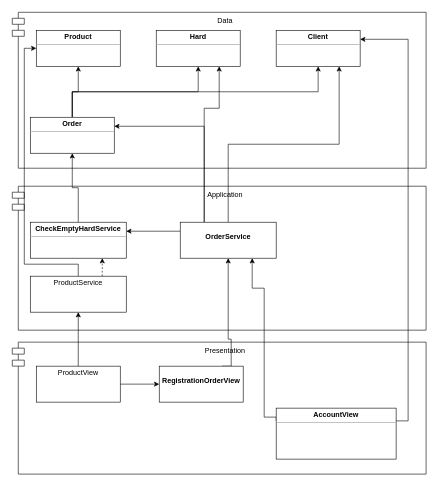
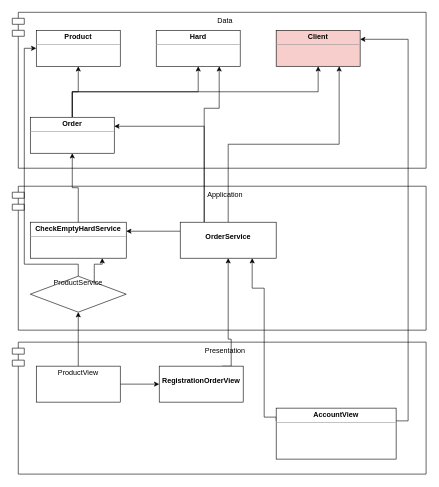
- <mxCell id="7" value="&lt;p style=&quot;margin:0px;margin-top:4px;text-align:center;&quot;&gt;&lt;b&gt;Client&lt;/b&gt;&lt;/p&gt;&lt;hr size=&quot;1&quot;&gt;&lt;div style=&quot;height:2px;&quot;&gt;&lt;/div&gt;" style="verticalAlign=top;align=left;overflow=fill;fontSize=12;fontFamily=Helvetica;html=1;whiteSpace=wrap;" vertex="1" parent="1"><mxGeometry x="460" y="50" width="140" height="60" as="geometry" /></mxCell>
+ <mxCell id="7" value="&lt;p style=&quot;margin:0px;margin-top:4px;text-align:center;&quot;&gt;&lt;b&gt;Client&lt;/b&gt;&lt;/p&gt;&lt;hr size=&quot;1&quot;&gt;&lt;div style=&quot;height:2px;&quot;&gt;&lt;/div&gt;" style="verticalAlign=top;align=left;overflow=fill;fontSize=12;fontFamily=Helvetica;html=1;whiteSpace=wrap;fillColor=#f8cecc;" vertex="1" parent="1"><mxGeometry x="460" y="50" width="140" height="60" as="geometry" /></mxCell>
- <mxCell id="25" style="edgeStyle=orthogonalEdgeStyle;rounded=0;orthogonalLoop=1;jettySize=auto;html=1;exitX=0.75;exitY=0;exitDx=0;exitDy=0;entryX=0.75;entryY=1;entryDx=0;entryDy=0;dashed=1;" edge="1" parent="1" source="26" target="13"><mxGeometry relative="1" as="geometry" /></mxCell>
+ <mxCell id="25" style="edgeStyle=orthogonalEdgeStyle;rounded=0;orthogonalLoop=1;jettySize=auto;html=1;exitX=0.75;exitY=0;exitDx=0;exitDy=0;entryX=0.75;entryY=1;entryDx=0;entryDy=0;" edge="1" parent="1" source="26" target="13"><mxGeometry relative="1" as="geometry" /></mxCell>
- <mxCell id="26" value="&lt;p style=&quot;margin:0px;margin-top:4px;text-align:center;&quot;&gt;ProductService&lt;/p&gt;" style="verticalAlign=top;align=left;overflow=fill;fontSize=12;fontFamily=Helvetica;html=1;whiteSpace=wrap;" vertex="1" parent="1"><mxGeometry x="50" y="460" width="160" height="60" as="geometry" /></mxCell>
+ <mxCell id="26" value="&lt;p style=&quot;margin:0px;margin-top:4px;text-align:center;&quot;&gt;ProductService&lt;/p&gt;" style="rhombus;verticalAlign=top;align=left;overflow=fill;fontSize=12;fontFamily=Helvetica;html=1;whiteSpace=wrap;" vertex="1" parent="1"><mxGeometry x="50" y="460" width="160" height="60" as="geometry" /></mxCell>
